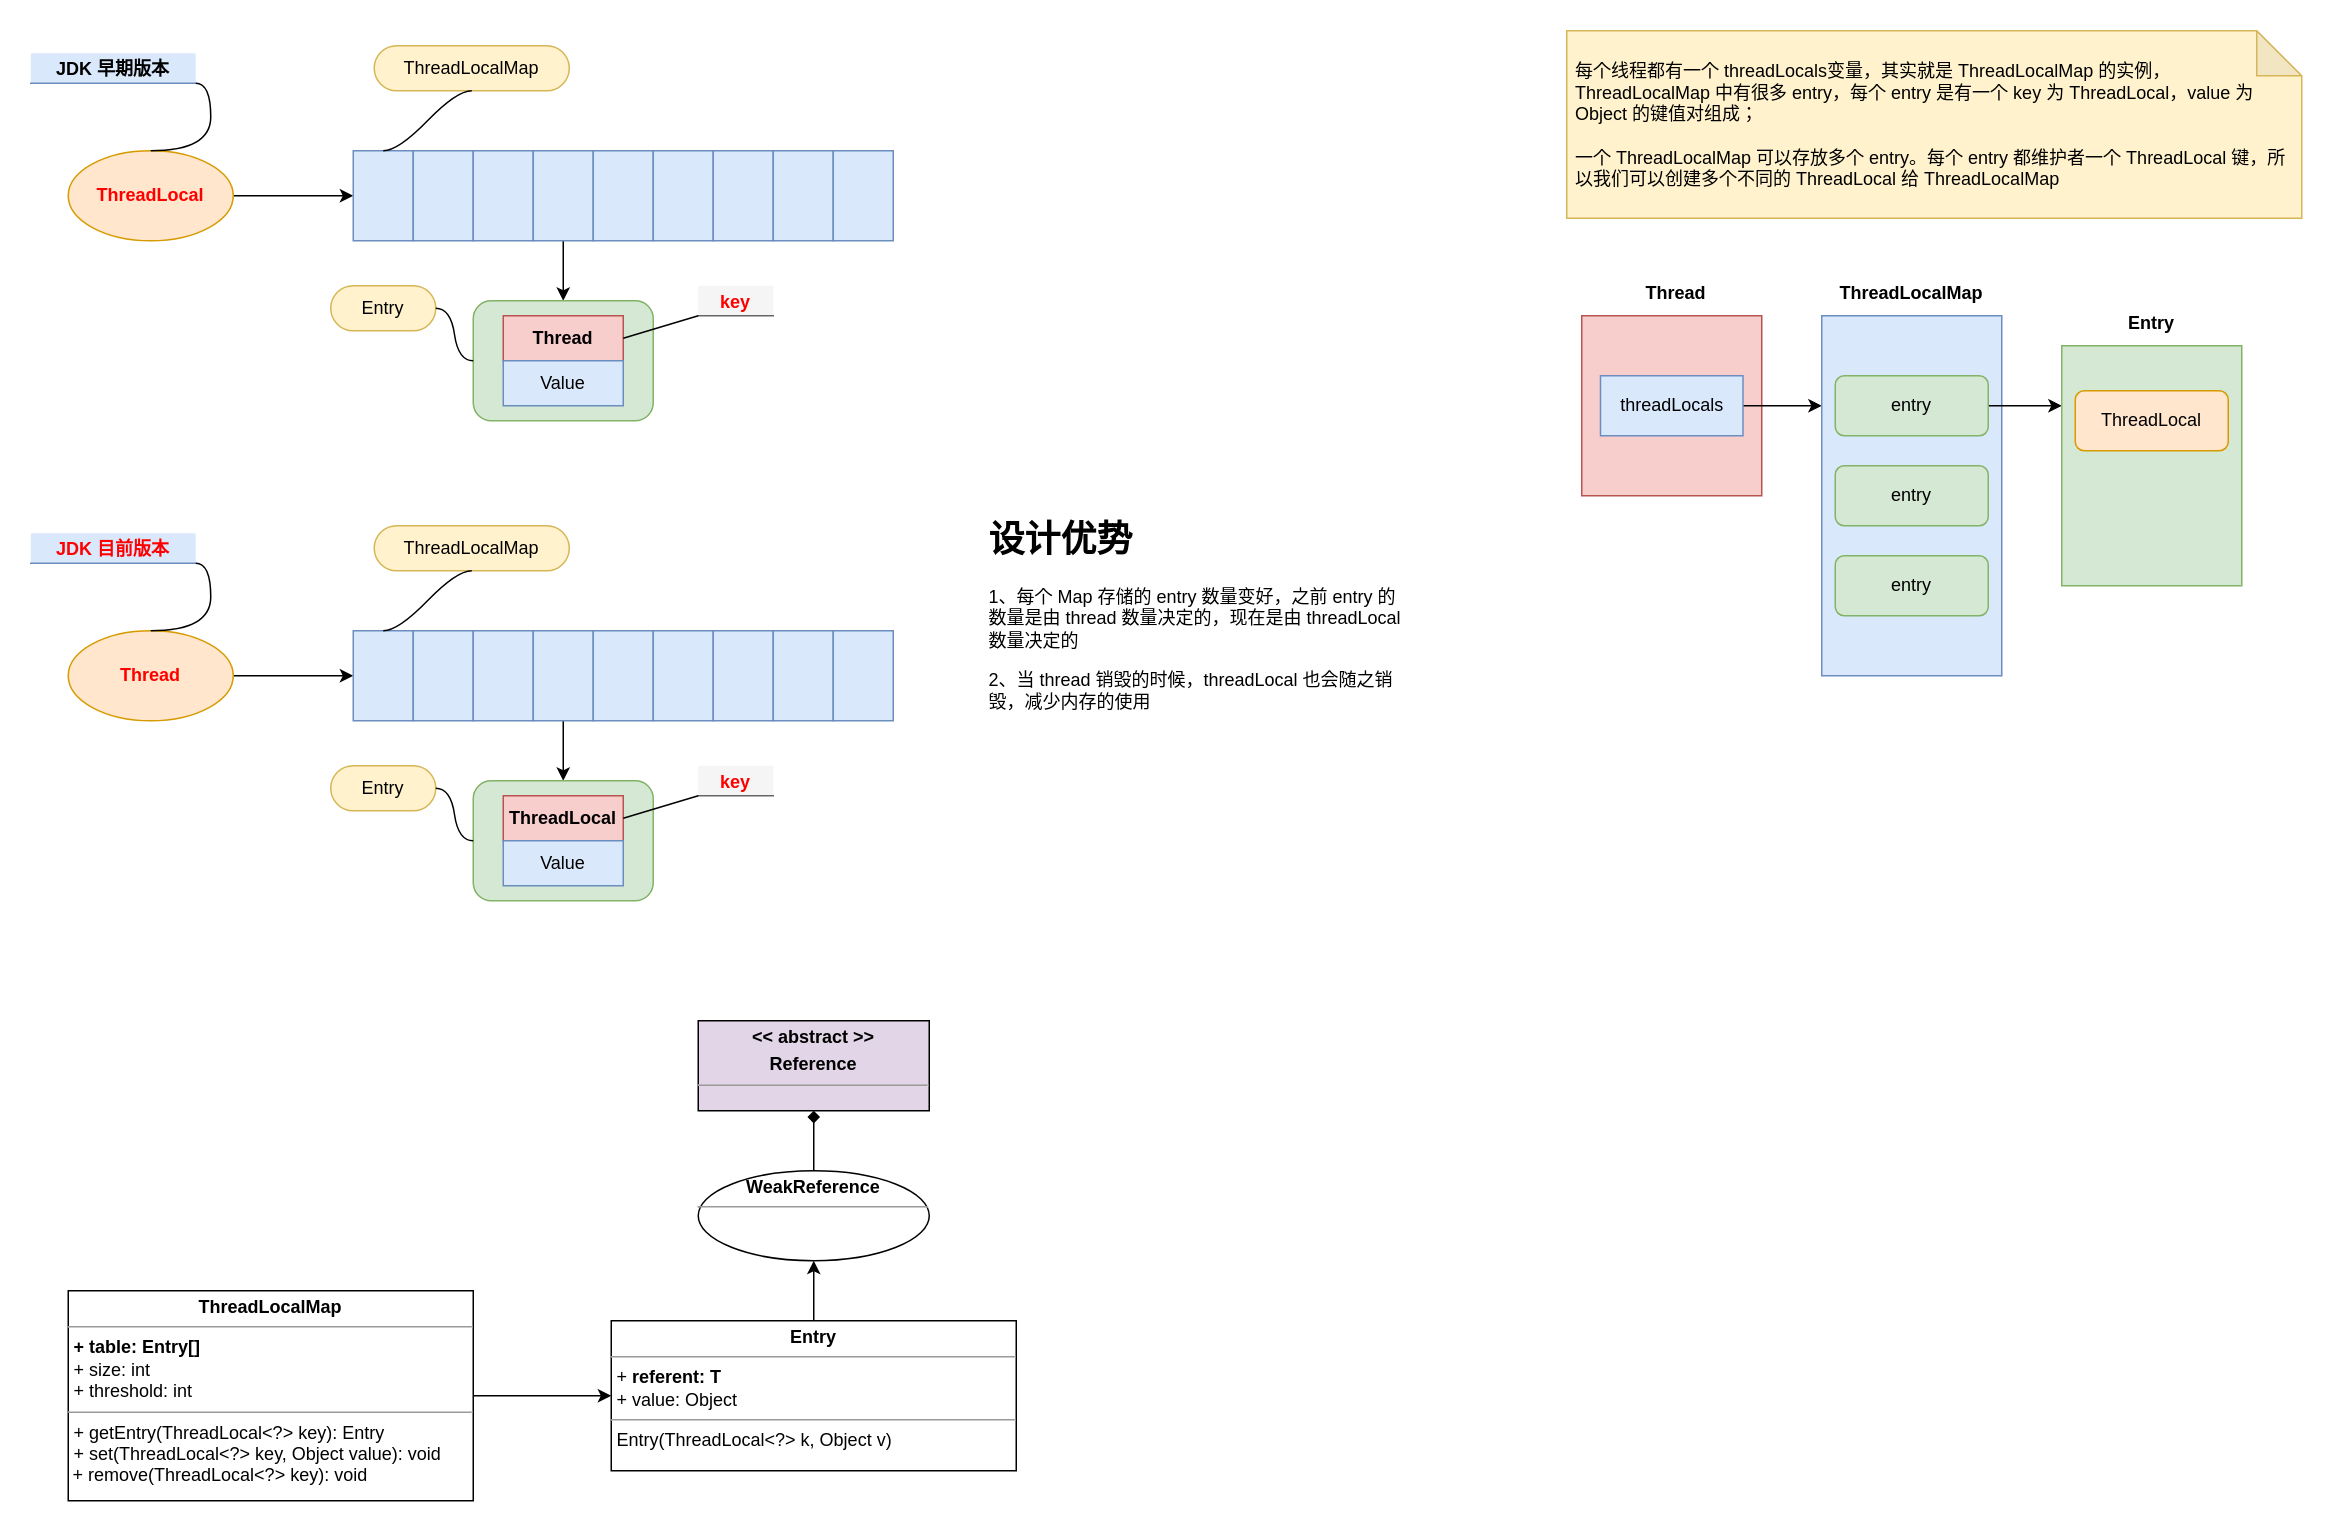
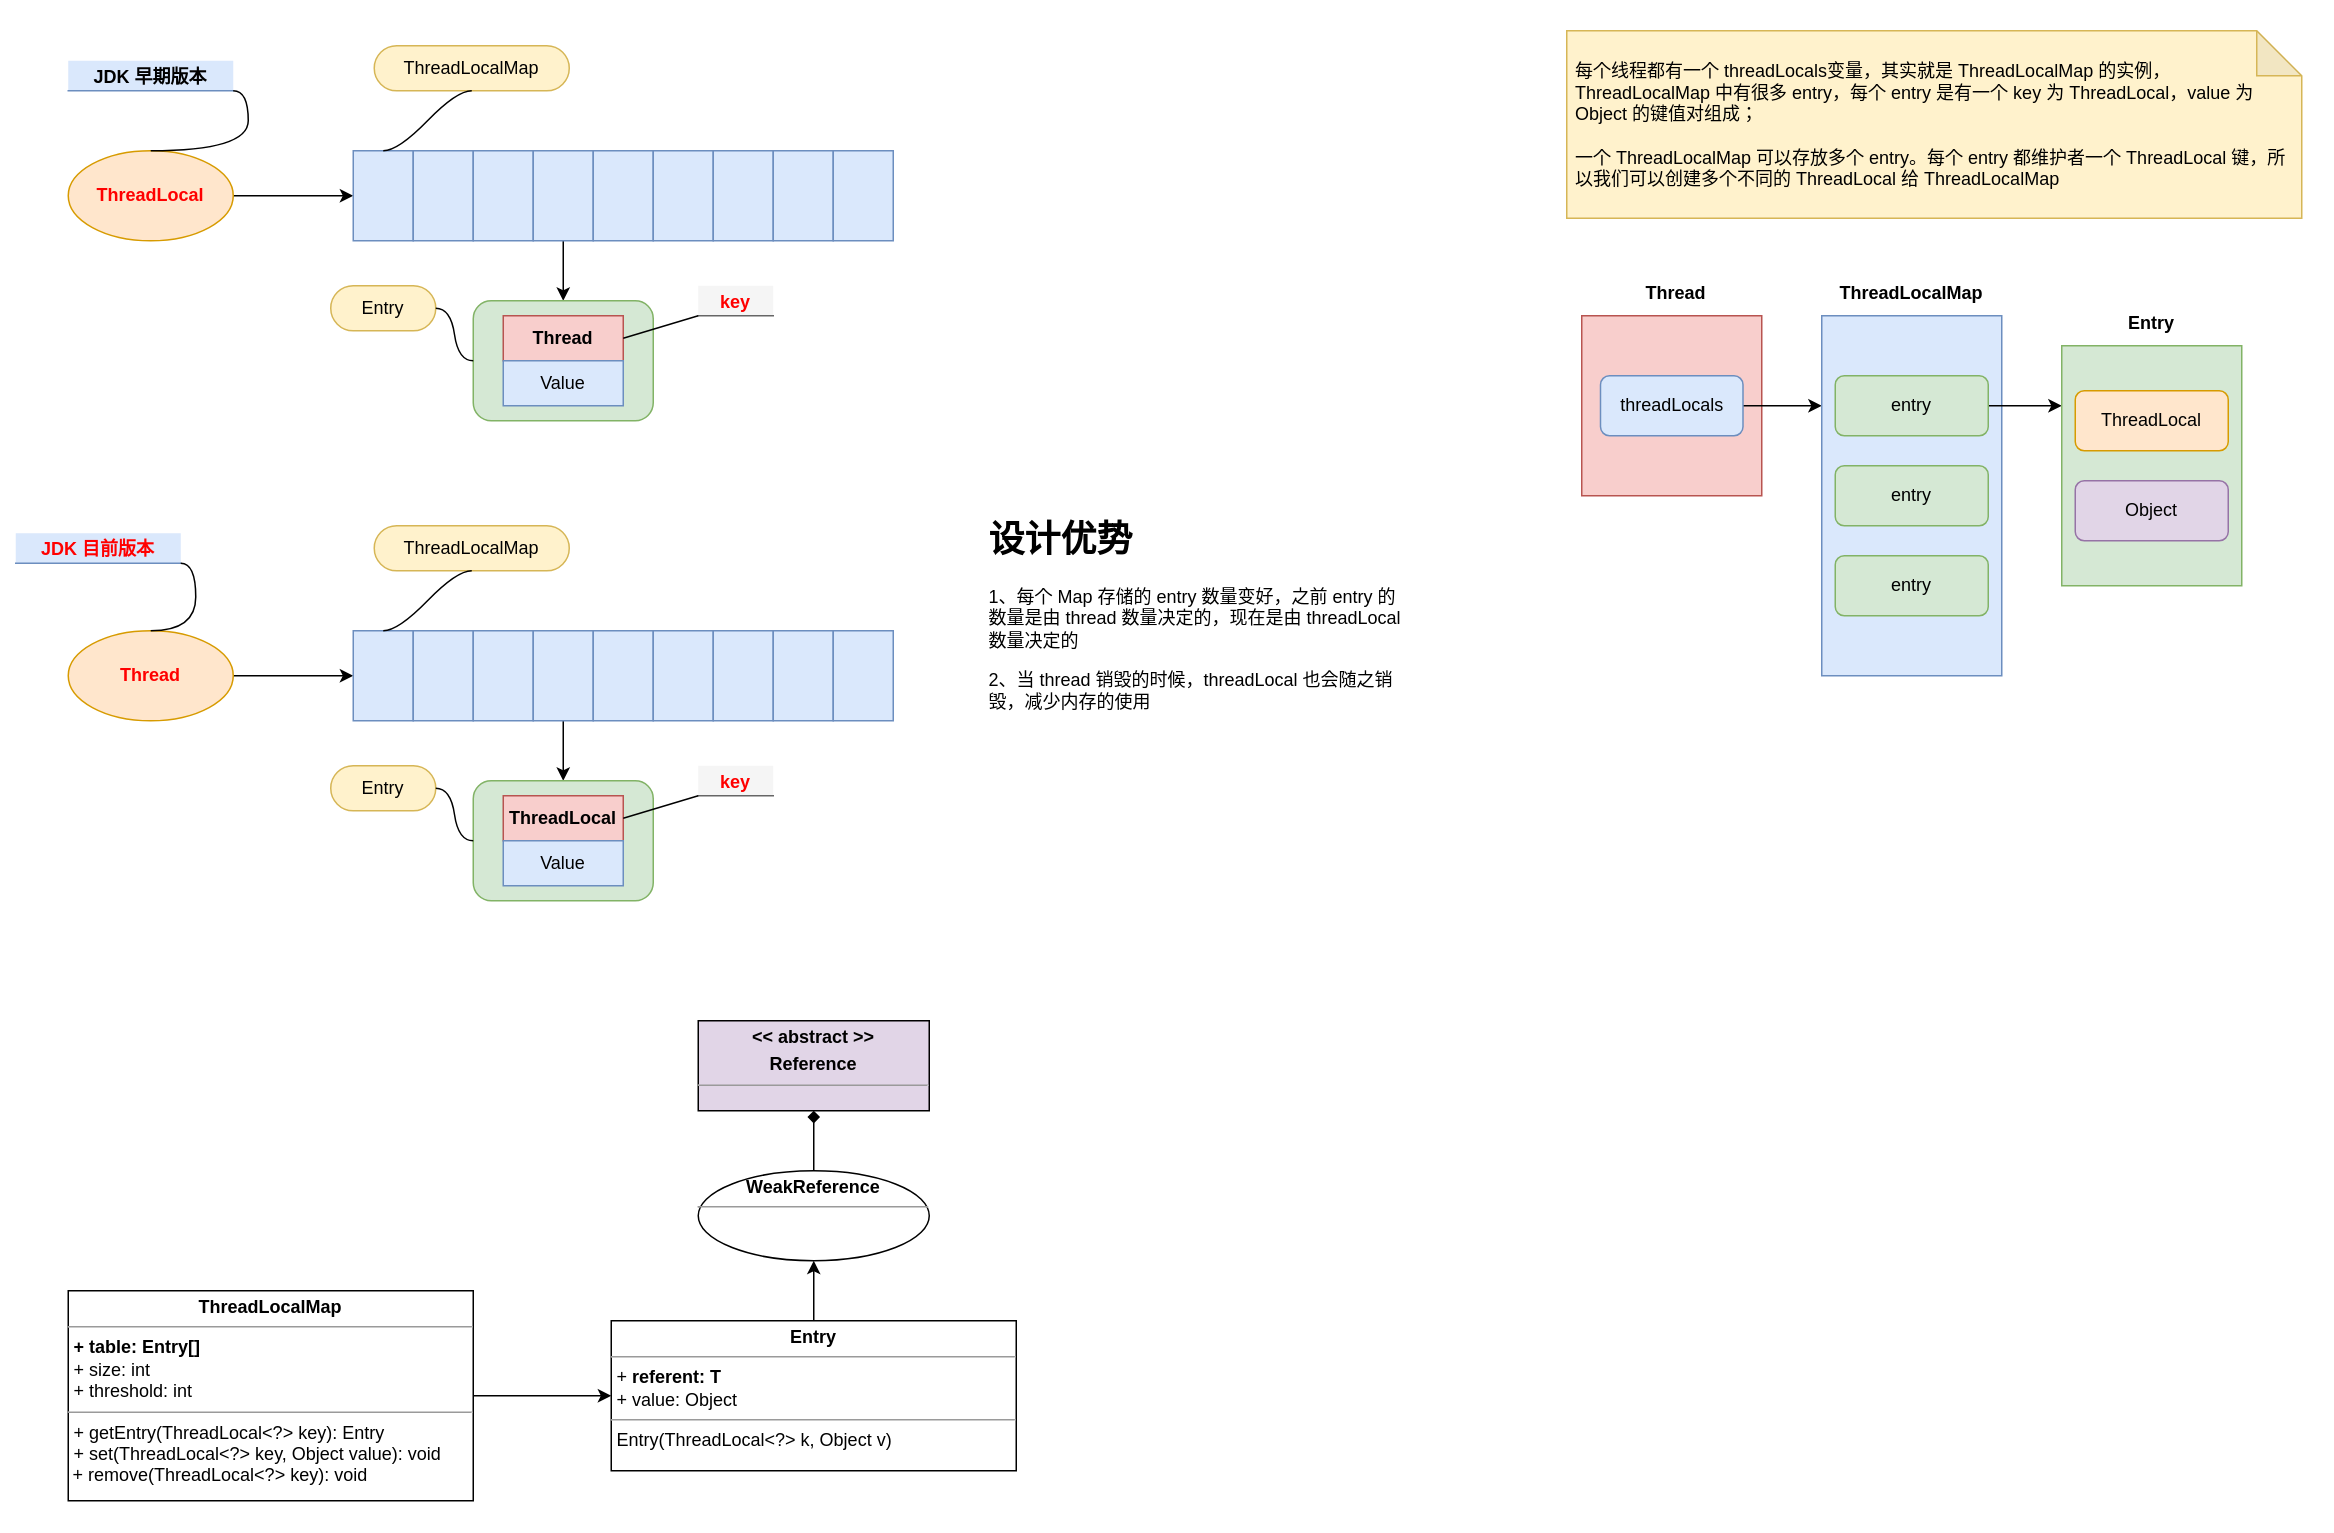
- <mxCell id="36" value="JDK 早期版本" style="whiteSpace=wrap;html=1;shape=partialRectangle;top=0;left=0;bottom=1;right=0;points=[[0,1],[1,1]];fillColor=#dae8fc;align=center;verticalAlign=bottom;routingCenterY=0.5;snapToPoint=1;recursiveResize=0;autosize=1;treeFolding=1;treeMoving=1;newEdgeStyle={&quot;edgeStyle&quot;:&quot;entityRelationEdgeStyle&quot;,&quot;startArrow&quot;:&quot;none&quot;,&quot;endArrow&quot;:&quot;none&quot;,&quot;segment&quot;:10,&quot;curved&quot;:1};fontStyle=1;strokeColor=#6c8ebf;" parent="1" vertex="1"><mxGeometry x="20" y="35" width="110" height="20" as="geometry" /></mxCell>
+ <mxCell id="36" value="JDK 早期版本" style="whiteSpace=wrap;html=1;shape=partialRectangle;top=0;left=0;bottom=1;right=0;points=[[0,1],[1,1]];fillColor=#dae8fc;align=center;verticalAlign=bottom;routingCenterY=0.5;snapToPoint=1;recursiveResize=0;autosize=1;treeFolding=1;treeMoving=1;newEdgeStyle={&quot;edgeStyle&quot;:&quot;entityRelationEdgeStyle&quot;,&quot;startArrow&quot;:&quot;none&quot;,&quot;endArrow&quot;:&quot;none&quot;,&quot;segment&quot;:10,&quot;curved&quot;:1};fontStyle=1;strokeColor=#6c8ebf;" parent="1" vertex="1"><mxGeometry x="45" y="40" width="110" height="20" as="geometry" /></mxCell>
- <mxCell id="59" value="threadLocals" style="rounded=0;whiteSpace=wrap;html=1;fillColor=#dae8fc;strokeColor=#6c8ebf;" vertex="1" parent="1"><mxGeometry x="1066.5" y="250" width="95" height="40" as="geometry" /></mxCell>
+ <mxCell id="59" value="threadLocals" style="whiteSpace=wrap;html=1;fillColor=#dae8fc;strokeColor=#6c8ebf;rounded=1;" vertex="1" parent="1"><mxGeometry x="1066.5" y="250" width="95" height="40" as="geometry" /></mxCell>
+ <mxCell id="68" value="Object" style="rounded=1;whiteSpace=wrap;html=1;fillColor=#e1d5e7;strokeColor=#9673a6;" vertex="1" parent="1"><mxGeometry x="1383" y="320" width="102" height="40" as="geometry" /></mxCell>
- <mxCell id="38" value="JDK 目前版本" style="whiteSpace=wrap;html=1;shape=partialRectangle;top=0;left=0;bottom=1;right=0;points=[[0,1],[1,1]];fillColor=#dae8fc;align=center;verticalAlign=bottom;routingCenterY=0.5;snapToPoint=1;recursiveResize=0;autosize=1;treeFolding=1;treeMoving=1;newEdgeStyle={&quot;edgeStyle&quot;:&quot;entityRelationEdgeStyle&quot;,&quot;startArrow&quot;:&quot;none&quot;,&quot;endArrow&quot;:&quot;none&quot;,&quot;segment&quot;:10,&quot;curved&quot;:1};fontStyle=1;strokeColor=#6c8ebf;fontColor=#FF0000;" parent="1" vertex="1"><mxGeometry x="20" y="355" width="110" height="20" as="geometry" /></mxCell>
+ <mxCell id="38" value="JDK 目前版本" style="whiteSpace=wrap;html=1;shape=partialRectangle;top=0;left=0;bottom=1;right=0;points=[[0,1],[1,1]];fillColor=#dae8fc;align=center;verticalAlign=bottom;routingCenterY=0.5;snapToPoint=1;recursiveResize=0;autosize=1;treeFolding=1;treeMoving=1;newEdgeStyle={&quot;edgeStyle&quot;:&quot;entityRelationEdgeStyle&quot;,&quot;startArrow&quot;:&quot;none&quot;,&quot;endArrow&quot;:&quot;none&quot;,&quot;segment&quot;:10,&quot;curved&quot;:1};fontStyle=1;strokeColor=#6c8ebf;fontColor=#FF0000;" parent="1" vertex="1"><mxGeometry x="10" y="355" width="110" height="20" as="geometry" /></mxCell>
